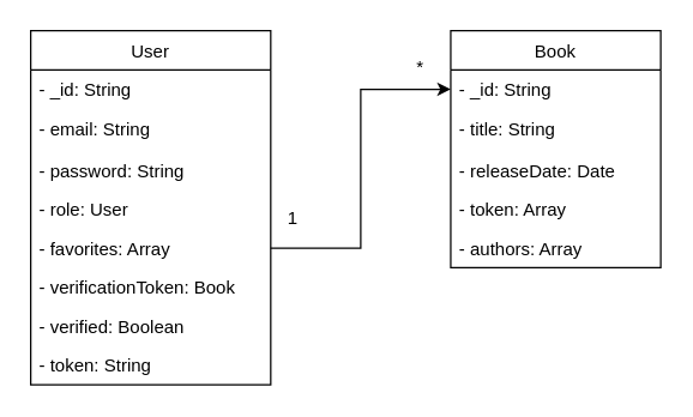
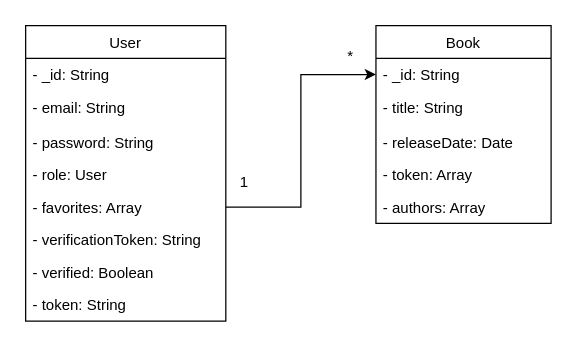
- <mxCell id="8" value="- verificationToken: Book" style="text;strokeColor=none;fillColor=none;align=left;verticalAlign=top;spacingLeft=4;spacingRight=4;overflow=hidden;rotatable=0;points=[[0,0.5],[1,0.5]];portConstraint=eastwest;" vertex="1" parent="2"><mxGeometry y="158" width="160" height="26" as="geometry" /></mxCell>
+ <mxCell id="8" value="- verificationToken: String" style="text;strokeColor=none;fillColor=none;align=left;verticalAlign=top;spacingLeft=4;spacingRight=4;overflow=hidden;rotatable=0;points=[[0,0.5],[1,0.5]];portConstraint=eastwest;" vertex="1" parent="2"><mxGeometry y="158" width="160" height="26" as="geometry" /></mxCell>
